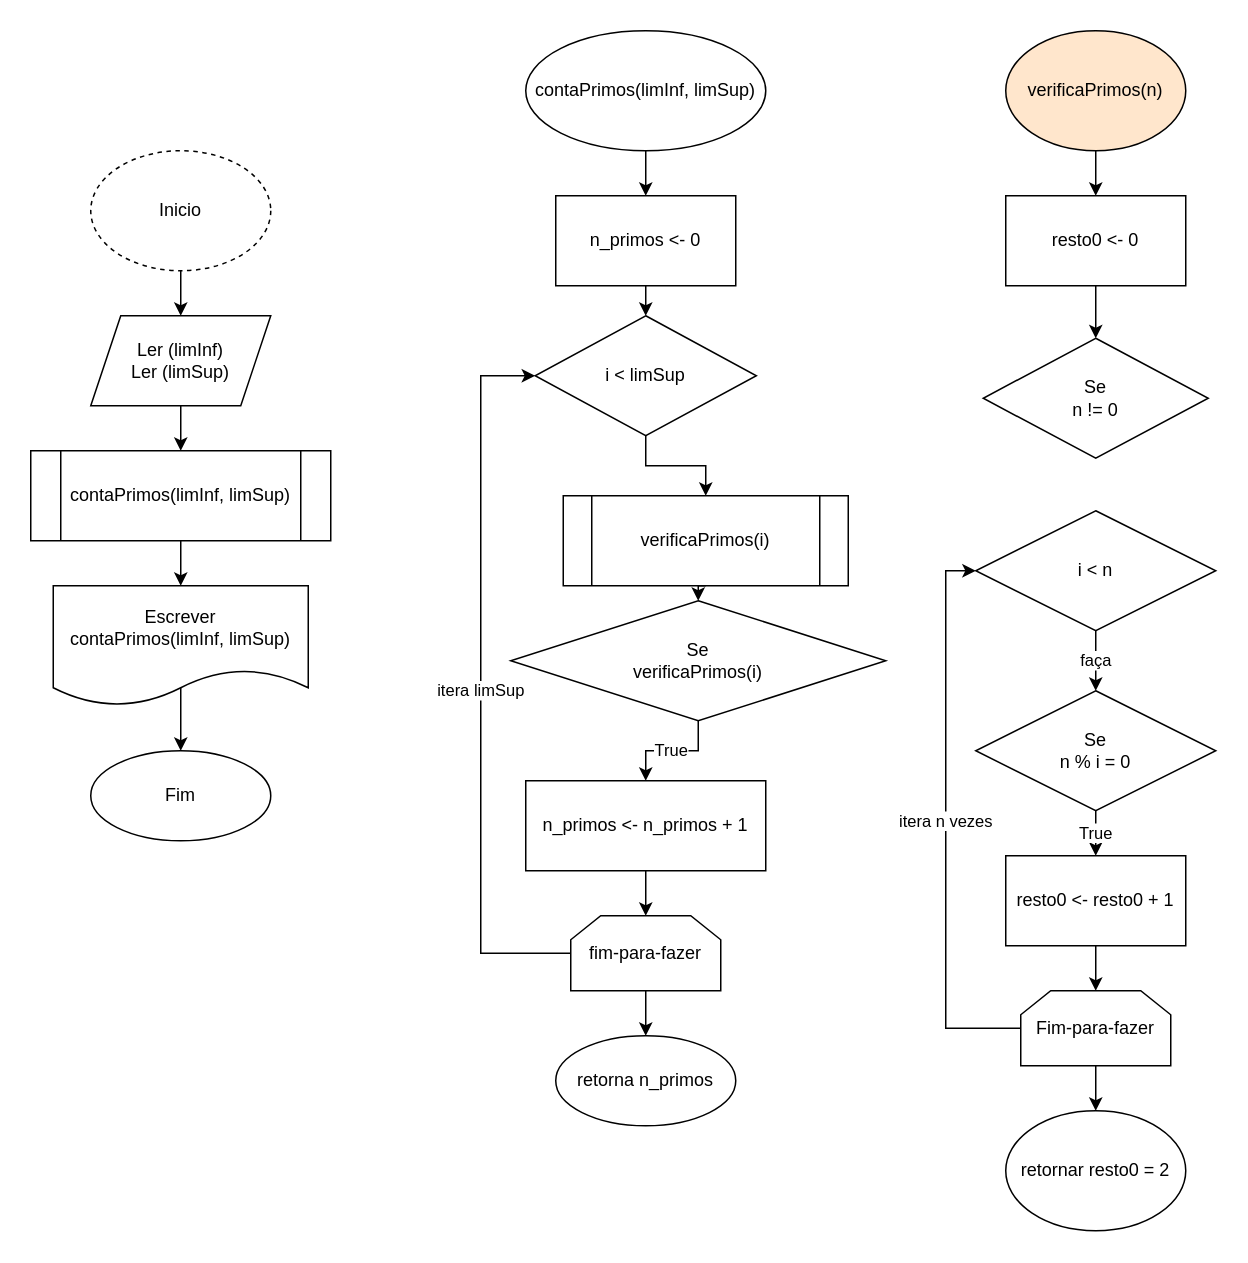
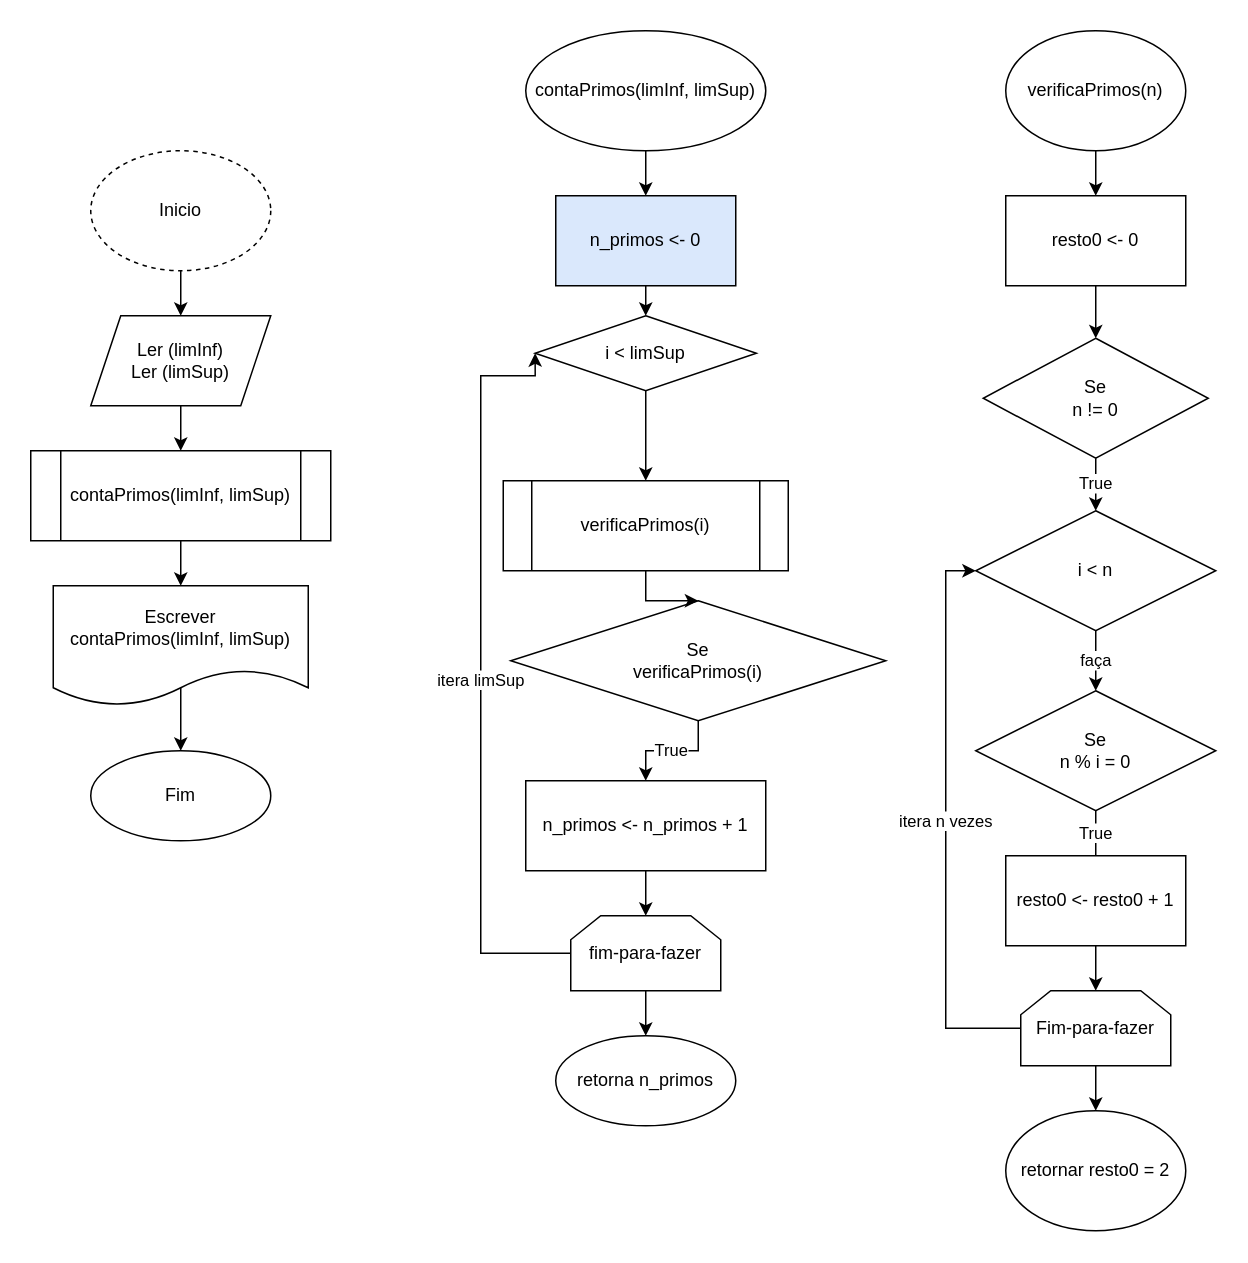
- <mxCell id="28" value="verificaPrimos(n)" style="ellipse;whiteSpace=wrap;html=1;fillColor=#ffe6cc;" vertex="1" parent="1"><mxGeometry x="670" y="20" width="120" height="80" as="geometry" /></mxCell>
+ <mxCell id="28" value="verificaPrimos(n)" style="ellipse;whiteSpace=wrap;html=1;" vertex="1" parent="1"><mxGeometry x="670" y="20" width="120" height="80" as="geometry" /></mxCell>
- <mxCell id="5" value="n_primos &amp;lt;- 0" style="whiteSpace=wrap;html=1;" parent="1" vertex="1"><mxGeometry x="370" y="130" width="120" height="60" as="geometry" /></mxCell>
+ <mxCell id="5" value="n_primos &amp;lt;- 0" style="whiteSpace=wrap;html=1;fillColor=#dae8fc;" parent="1" vertex="1"><mxGeometry x="370" y="130" width="120" height="60" as="geometry" /></mxCell>
- <mxCell id="7" value="i &amp;lt; limSup" style="rhombus;whiteSpace=wrap;html=1;" parent="1" vertex="1"><mxGeometry x="356.25" y="210" width="147.5" height="80" as="geometry" /></mxCell>
+ <mxCell id="7" value="i &amp;lt; limSup" style="rhombus;whiteSpace=wrap;html=1;" parent="1" vertex="1"><mxGeometry x="356.25" y="210" width="147.5" height="50" as="geometry" /></mxCell>
+ <mxCell id="31" value="True" style="edgeStyle=orthogonalEdgeStyle;rounded=0;orthogonalLoop=1;jettySize=auto;html=1;" edge="1" parent="1" source="32" target="34"><mxGeometry relative="1" as="geometry" /></mxCell>
- <mxCell id="11" value="verificaPrimos(i)" style="shape=process;whiteSpace=wrap;html=1;backgroundOutline=1;" parent="1" vertex="1"><mxGeometry x="375" y="330" width="190" height="60" as="geometry" /></mxCell>
+ <mxCell id="11" value="verificaPrimos(i)" style="shape=process;whiteSpace=wrap;html=1;backgroundOutline=1;" parent="1" vertex="1"><mxGeometry x="335" y="320" width="190" height="60" as="geometry" /></mxCell>
- <mxCell id="35" value="True" style="edgeStyle=orthogonalEdgeStyle;rounded=0;orthogonalLoop=1;jettySize=auto;html=1;" edge="1" parent="1" source="36" target="38"><mxGeometry relative="1" as="geometry" /></mxCell>
+ <mxCell id="35" value="True" style="edgeStyle=orthogonalEdgeStyle;rounded=0;orthogonalLoop=1;jettySize=auto;html=1;endArrow=none;" edge="1" parent="1" source="36" target="38"><mxGeometry relative="1" as="geometry" /></mxCell>
